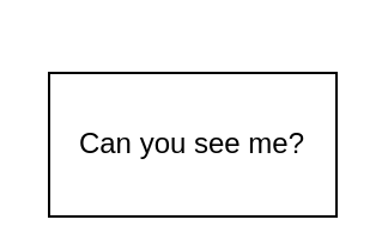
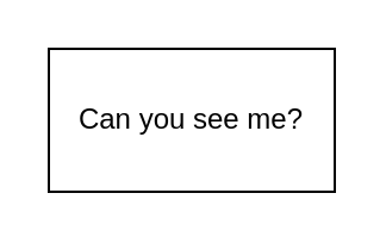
- <mxCell id="2" value="Can you see me?&lt;br&gt;" style="rounded=0;whiteSpace=wrap;html=1;" vertex="1" parent="1"><mxGeometry x="20" y="30" width="120" height="60" as="geometry" /></mxCell>
+ <mxCell id="2" value="Can you see me?&lt;br&gt;" style="rounded=0;whiteSpace=wrap;html=1;" vertex="1" parent="1"><mxGeometry x="20" y="20" width="120" height="60" as="geometry" /></mxCell>
